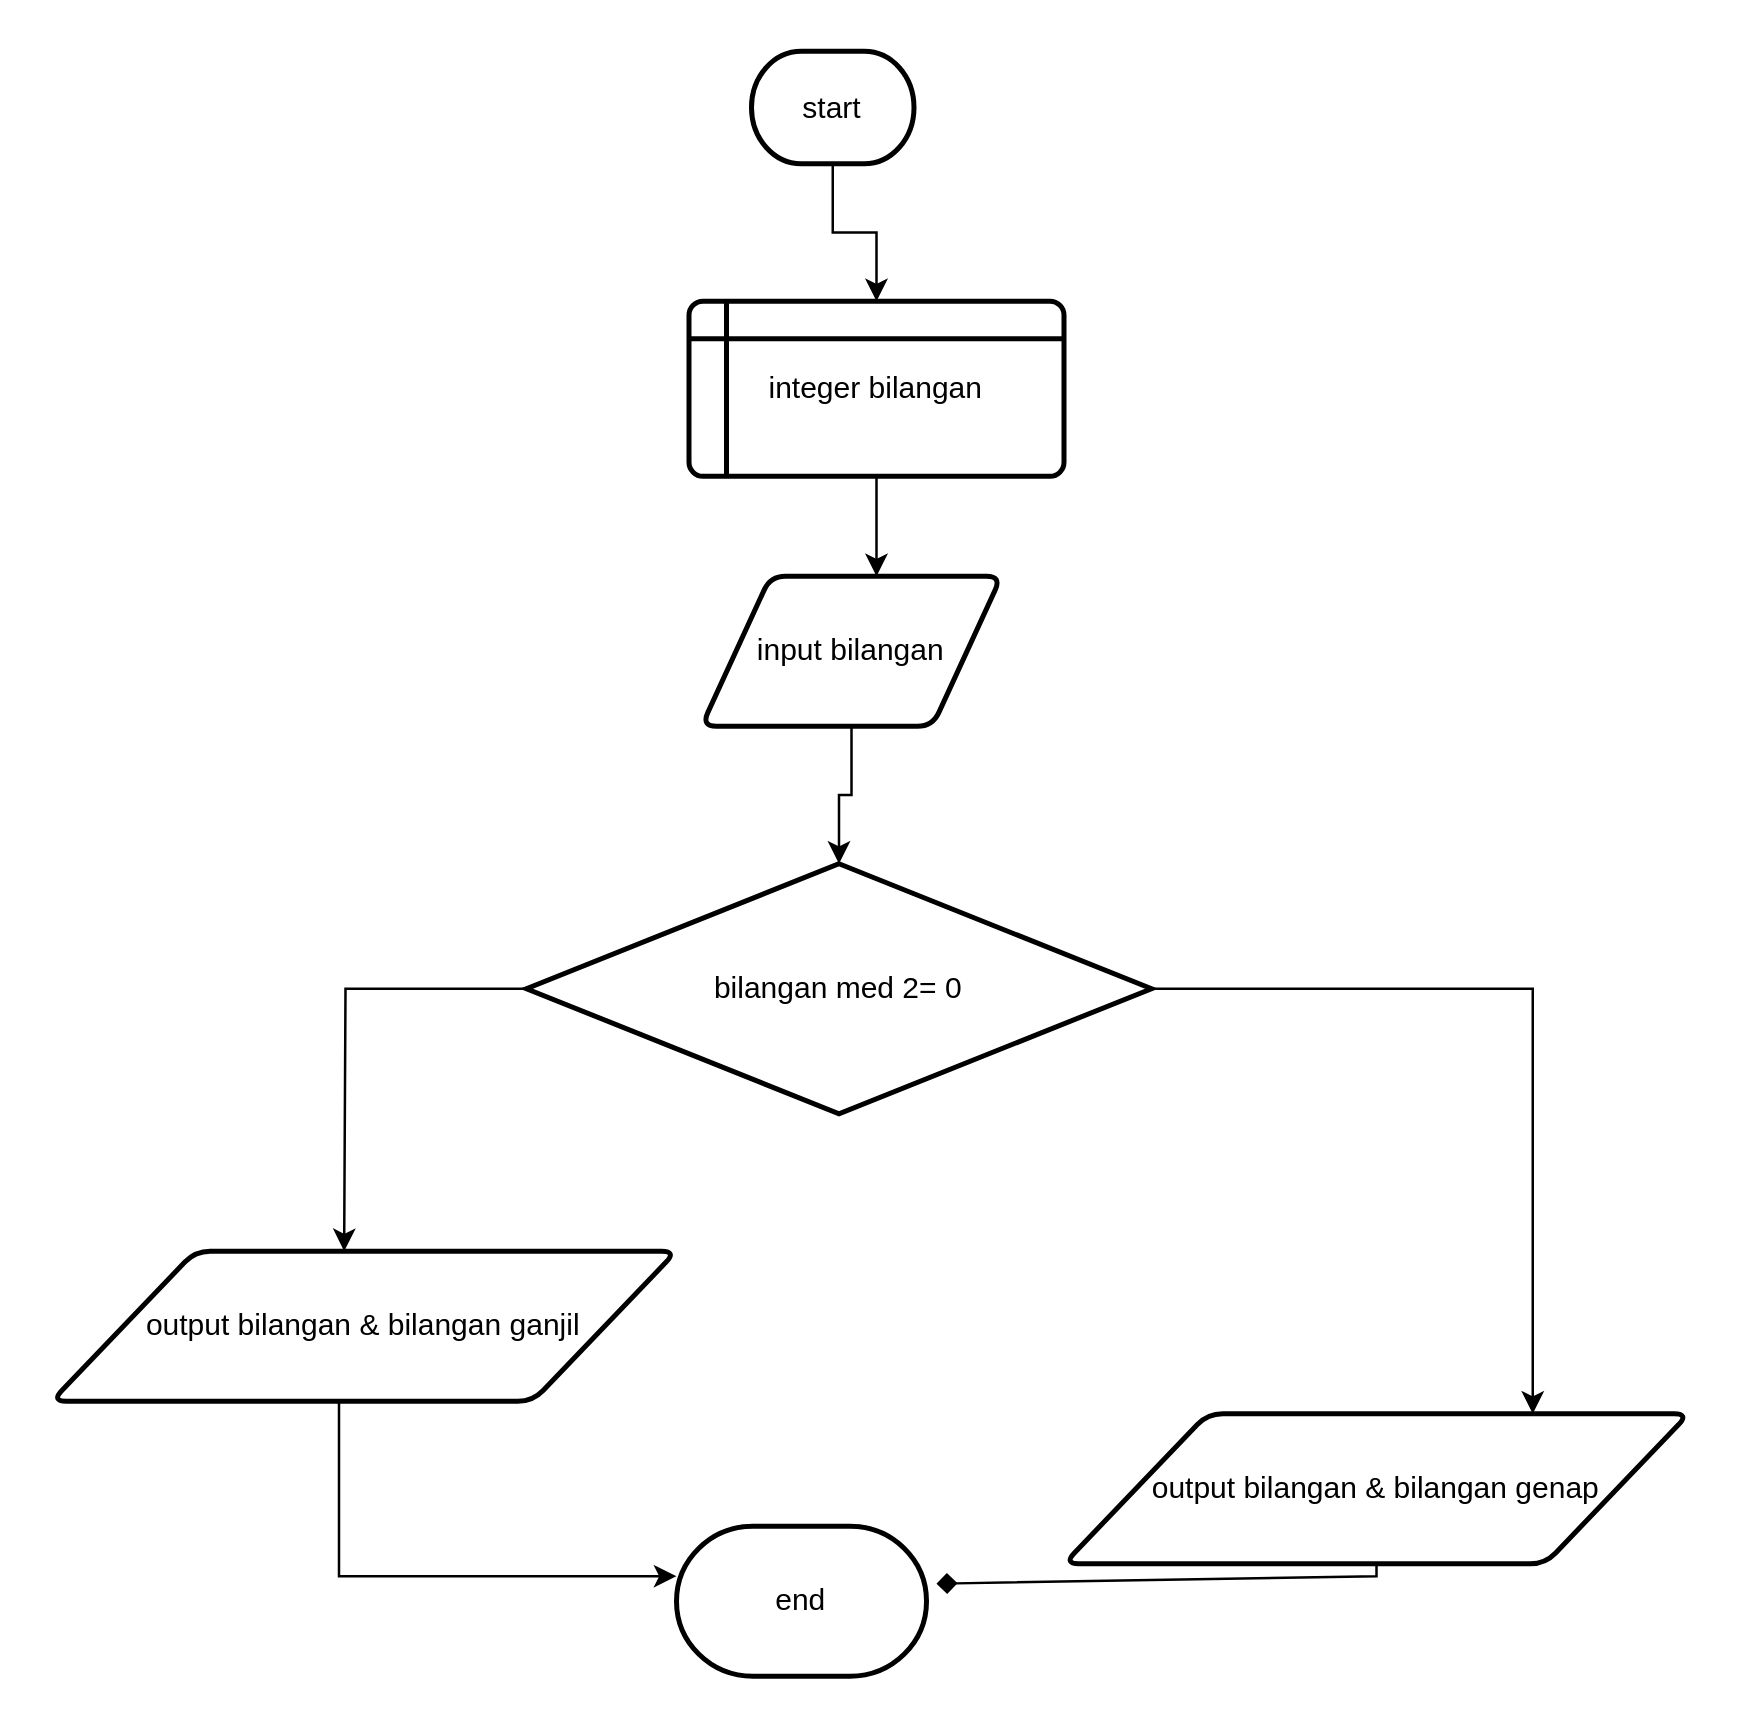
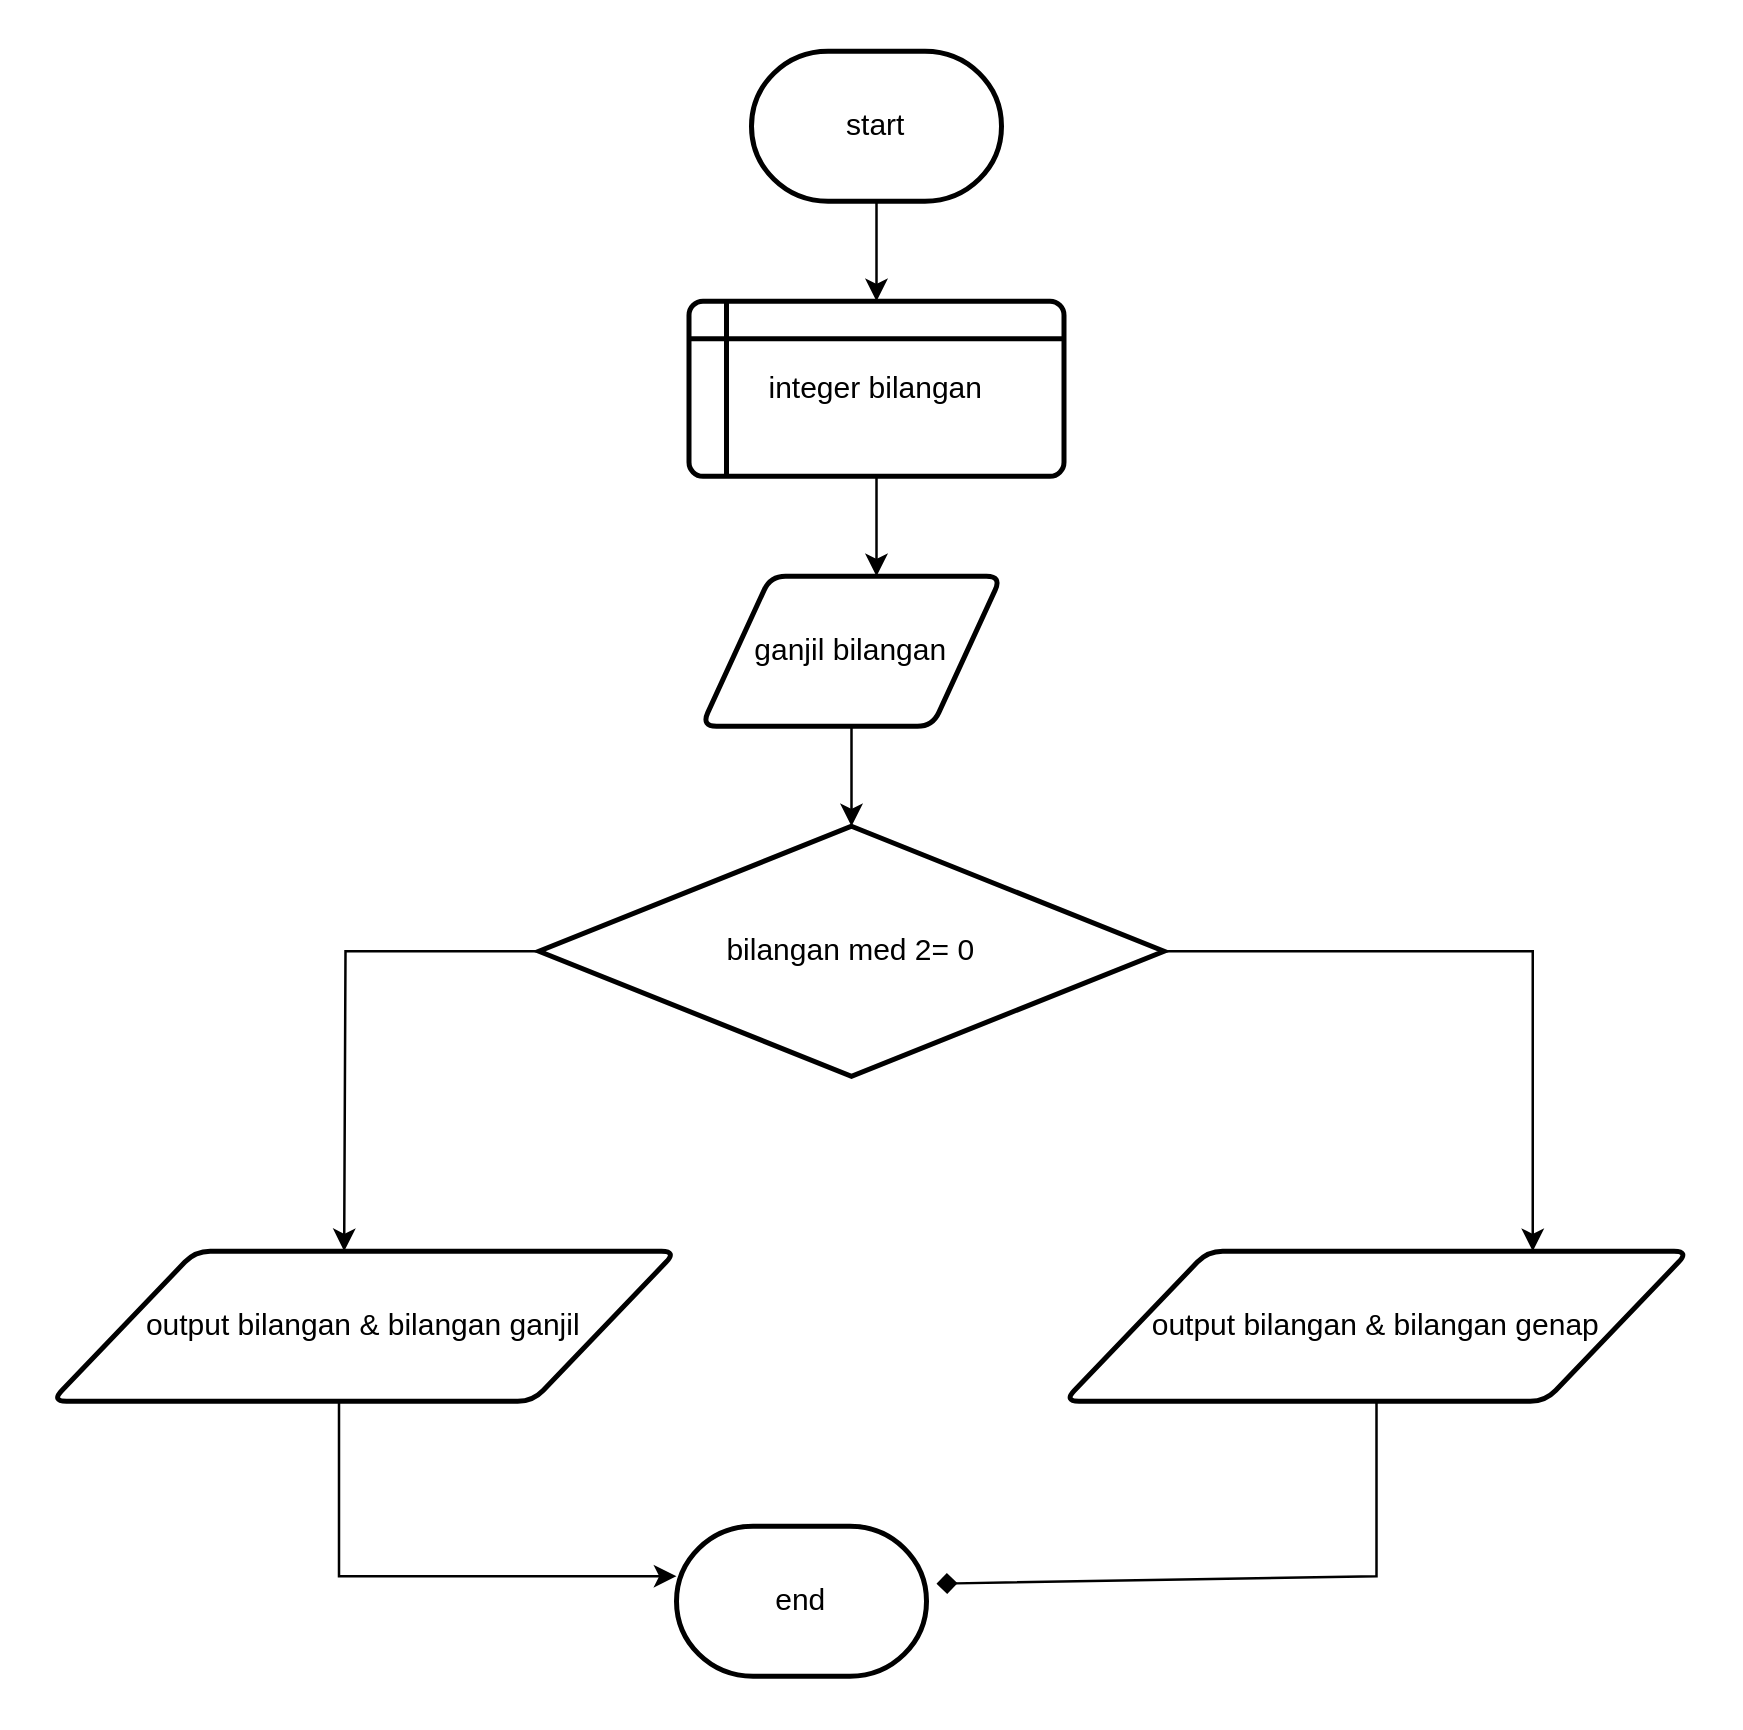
- <mxCell id="3" value="start" style="strokeWidth=2;html=1;shape=mxgraph.flowchart.terminator;whiteSpace=wrap;" vertex="1" parent="1"><mxGeometry x="300" y="20" width="65" height="45" as="geometry" /></mxCell>
+ <mxCell id="3" value="start" style="strokeWidth=2;html=1;shape=mxgraph.flowchart.terminator;whiteSpace=wrap;" vertex="1" parent="1"><mxGeometry x="300" y="20" width="100" height="60" as="geometry" /></mxCell>
- <mxCell id="6" value="input bilangan" style="shape=parallelogram;html=1;strokeWidth=2;perimeter=parallelogramPerimeter;whiteSpace=wrap;rounded=1;arcSize=12;size=0.23;" vertex="1" parent="1"><mxGeometry x="280" y="230" width="120" height="60" as="geometry" /></mxCell>
+ <mxCell id="6" value="ganjil bilangan" style="shape=parallelogram;html=1;strokeWidth=2;perimeter=parallelogramPerimeter;whiteSpace=wrap;rounded=1;arcSize=12;size=0.23;" vertex="1" parent="1"><mxGeometry x="280" y="230" width="120" height="60" as="geometry" /></mxCell>
- <mxCell id="8" value="bilangan med 2= 0" style="strokeWidth=2;html=1;shape=mxgraph.flowchart.decision;whiteSpace=wrap;" vertex="1" parent="1"><mxGeometry x="210" y="345" width="250" height="100" as="geometry" /></mxCell>
+ <mxCell id="8" value="bilangan med 2= 0" style="strokeWidth=2;html=1;shape=mxgraph.flowchart.decision;whiteSpace=wrap;" vertex="1" parent="1"><mxGeometry x="215" y="330" width="250" height="100" as="geometry" /></mxCell>
- <mxCell id="9" value="output bilangan &amp;amp; bilangan genap" style="shape=parallelogram;html=1;strokeWidth=2;perimeter=parallelogramPerimeter;whiteSpace=wrap;rounded=1;arcSize=12;size=0.23;" vertex="1" parent="1"><mxGeometry x="425" y="565" width="250" height="60" as="geometry" /></mxCell>
+ <mxCell id="9" value="output bilangan &amp;amp; bilangan genap" style="shape=parallelogram;html=1;strokeWidth=2;perimeter=parallelogramPerimeter;whiteSpace=wrap;rounded=1;arcSize=12;size=0.23;" vertex="1" parent="1"><mxGeometry x="425" y="500" width="250" height="60" as="geometry" /></mxCell>
